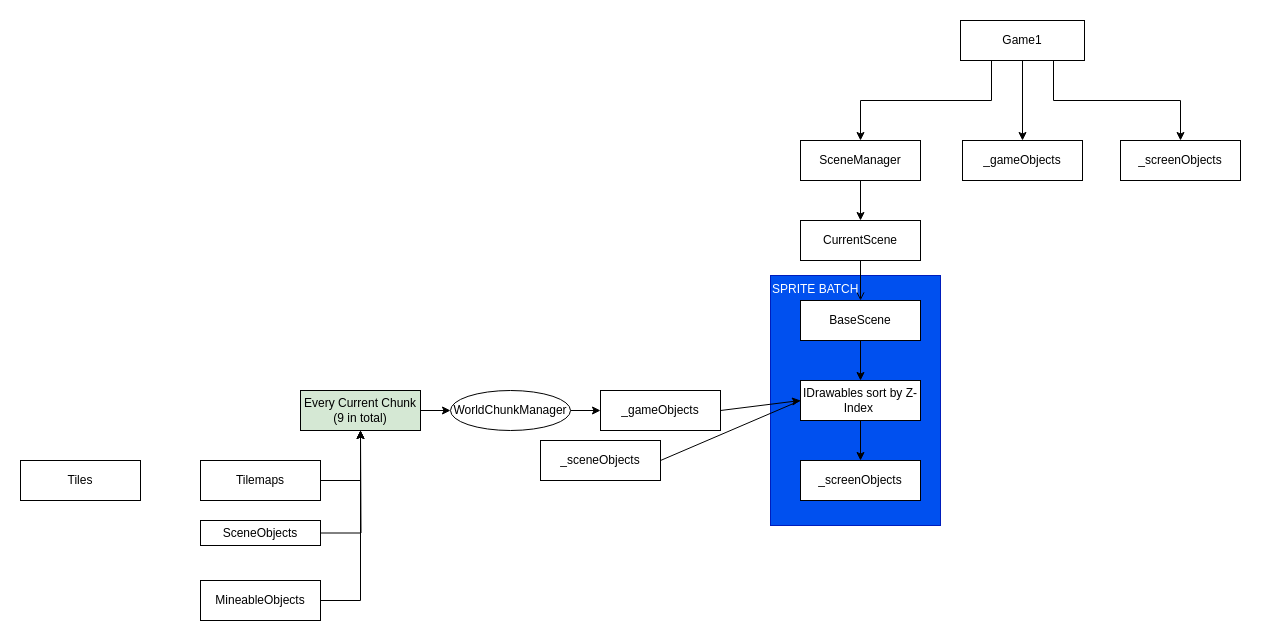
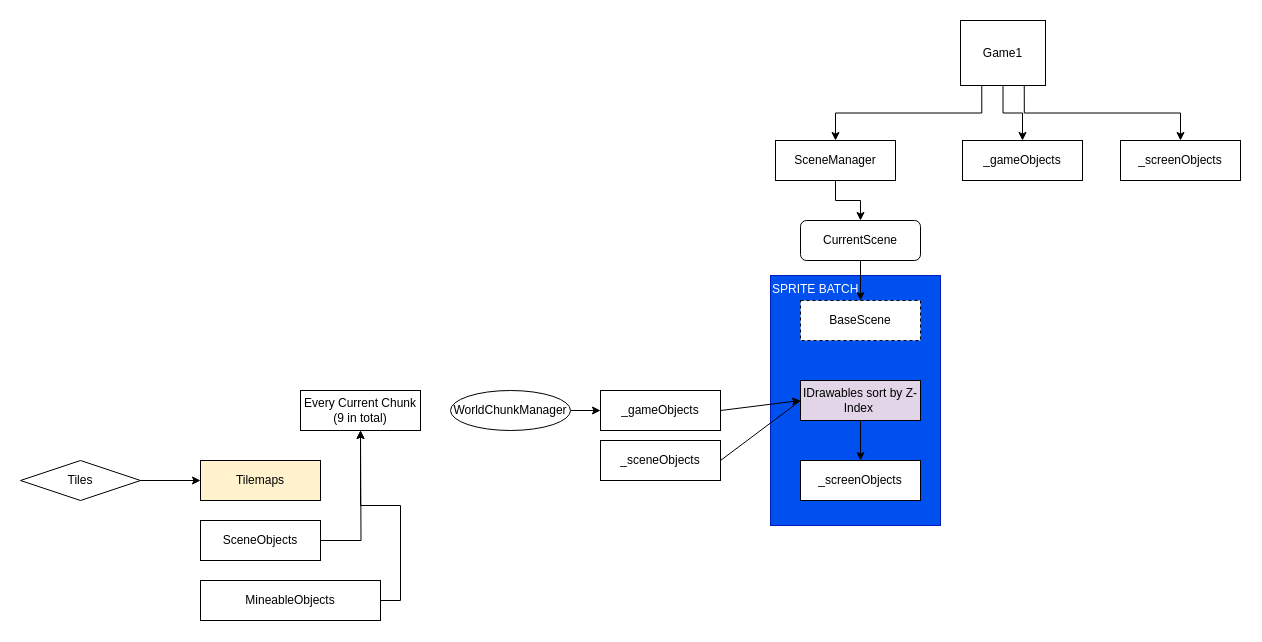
- <mxCell id="6" value="Game1" style="rounded=0;whiteSpace=wrap;html=1;" parent="1" vertex="1"><mxGeometry x="960" y="20" width="124" height="40" as="geometry" /></mxCell>
+ <mxCell id="6" value="Game1" style="rounded=0;whiteSpace=wrap;html=1;" parent="1" vertex="1"><mxGeometry x="960" y="20" width="85" height="65" as="geometry" /></mxCell>
- <mxCell id="10" value="SceneManager" style="rounded=0;whiteSpace=wrap;html=1;" parent="1" vertex="1"><mxGeometry x="800" y="140" width="120" height="40" as="geometry" /></mxCell>
+ <mxCell id="10" value="SceneManager" style="rounded=0;whiteSpace=wrap;html=1;" parent="1" vertex="1"><mxGeometry x="775" y="140" width="120" height="40" as="geometry" /></mxCell>
- <mxCell id="12" value="CurrentScene" style="rounded=0;whiteSpace=wrap;html=1;" parent="1" vertex="1"><mxGeometry x="800" y="220" width="120" height="40" as="geometry" /></mxCell>
+ <mxCell id="12" value="CurrentScene" style="whiteSpace=wrap;html=1;rounded=1;" parent="1" vertex="1"><mxGeometry x="800" y="220" width="120" height="40" as="geometry" /></mxCell>
- <mxCell id="11" style="edgeStyle=orthogonalEdgeStyle;rounded=0;orthogonalLoop=1;jettySize=auto;html=1;exitX=0.5;exitY=1;exitDx=0;exitDy=0;entryX=0.5;entryY=0;entryDx=0;entryDy=0;endArrow=open;" parent="1" source="12" target="14" edge="1"><mxGeometry relative="1" as="geometry" /></mxCell>
+ <mxCell id="11" style="edgeStyle=orthogonalEdgeStyle;rounded=0;orthogonalLoop=1;jettySize=auto;html=1;exitX=0.5;exitY=1;exitDx=0;exitDy=0;entryX=0.5;entryY=0;entryDx=0;entryDy=0;" parent="1" source="12" target="14" edge="1"><mxGeometry relative="1" as="geometry" /></mxCell>
- <mxCell id="14" value="BaseScene" style="rounded=0;whiteSpace=wrap;html=1;" parent="1" vertex="1"><mxGeometry x="800" y="300" width="120" height="40" as="geometry" /></mxCell>
+ <mxCell id="14" value="BaseScene" style="rounded=0;whiteSpace=wrap;html=1;dashed=1;" parent="1" vertex="1"><mxGeometry x="800" y="300" width="120" height="40" as="geometry" /></mxCell>
- <mxCell id="13" style="edgeStyle=orthogonalEdgeStyle;rounded=0;orthogonalLoop=1;jettySize=auto;html=1;exitX=0.5;exitY=1;exitDx=0;exitDy=0;entryX=0.5;entryY=0;entryDx=0;entryDy=0;" parent="1" source="14" target="16" edge="1"><mxGeometry relative="1" as="geometry" /></mxCell>
- <mxCell id="16" value="IDrawables sort by Z-Index&amp;nbsp;" style="rounded=0;whiteSpace=wrap;html=1;" parent="1" vertex="1"><mxGeometry x="800" y="380" width="120" height="40" as="geometry" /></mxCell>
+ <mxCell id="16" value="IDrawables sort by Z-Index&amp;nbsp;" style="rounded=0;whiteSpace=wrap;html=1;fillColor=#e1d5e7;" parent="1" vertex="1"><mxGeometry x="800" y="380" width="120" height="40" as="geometry" /></mxCell>
- <mxCell id="25" value="Every Current Chunk (9 in total)" style="rounded=0;whiteSpace=wrap;html=1;fillColor=#d5e8d4;" parent="1" vertex="1"><mxGeometry x="300" y="390" width="120" height="40" as="geometry" /></mxCell>
+ <mxCell id="25" value="Every Current Chunk (9 in total)" style="rounded=0;whiteSpace=wrap;html=1;" parent="1" vertex="1"><mxGeometry x="300" y="390" width="120" height="40" as="geometry" /></mxCell>
- <mxCell id="24" style="edgeStyle=orthogonalEdgeStyle;rounded=0;orthogonalLoop=1;jettySize=auto;html=1;exitX=1;exitY=0.5;exitDx=0;exitDy=0;entryX=0;entryY=0.5;entryDx=0;entryDy=0;" parent="1" source="25" target="23" edge="1"><mxGeometry relative="1" as="geometry" /></mxCell>
- <mxCell id="20" value="_sceneObjects" style="rounded=0;whiteSpace=wrap;html=1;" parent="1" vertex="1"><mxGeometry x="540" y="440" width="120" height="40" as="geometry" /></mxCell>
+ <mxCell id="20" value="_sceneObjects" style="rounded=0;whiteSpace=wrap;html=1;" parent="1" vertex="1"><mxGeometry y="440" width="120" height="40" as="geometry" x="600" /></mxCell>
- <mxCell id="33" value="Tiles" style="rounded=0;whiteSpace=wrap;html=1;" parent="1" vertex="1"><mxGeometry x="20" y="460" width="120" height="40" as="geometry" /></mxCell>
+ <mxCell id="33" value="Tiles" style="rhombus;whiteSpace=wrap;html=1;" parent="1" vertex="1"><mxGeometry x="20" y="460" width="120" height="40" as="geometry" /></mxCell>
+ <mxCell id="32" style="edgeStyle=orthogonalEdgeStyle;rounded=0;orthogonalLoop=1;jettySize=auto;html=1;exitX=1;exitY=0.5;exitDx=0;exitDy=0;entryX=0;entryY=0.5;entryDx=0;entryDy=0;" parent="1" source="33" target="27" edge="1"><mxGeometry relative="1" as="geometry" /></mxCell>
- <mxCell id="27" value="Tilemaps" style="rounded=0;whiteSpace=wrap;html=1;" parent="1" vertex="1"><mxGeometry x="200" y="460" width="120" height="40" as="geometry" /></mxCell>
+ <mxCell id="27" value="Tilemaps" style="rounded=0;whiteSpace=wrap;html=1;fillColor=#fff2cc;" parent="1" vertex="1"><mxGeometry x="200" y="460" width="120" height="40" as="geometry" /></mxCell>
- <mxCell id="26" style="edgeStyle=orthogonalEdgeStyle;rounded=0;orthogonalLoop=1;jettySize=auto;html=1;exitX=1;exitY=0.5;exitDx=0;exitDy=0;entryX=0.5;entryY=1;entryDx=0;entryDy=0;" parent="1" source="27" target="25" edge="1"><mxGeometry relative="1" as="geometry" /></mxCell>
- <mxCell id="29" value="SceneObjects" style="rounded=0;whiteSpace=wrap;html=1;" parent="1" vertex="1"><mxGeometry x="200" y="520" width="120" height="25" as="geometry" /></mxCell>
+ <mxCell id="29" value="SceneObjects" style="rounded=0;whiteSpace=wrap;html=1;" parent="1" vertex="1"><mxGeometry x="200" y="520" width="120" height="40" as="geometry" /></mxCell>
- <mxCell id="31" value="MineableObjects" style="rounded=0;whiteSpace=wrap;html=1;" parent="1" vertex="1"><mxGeometry x="200" y="580" width="120" height="40" as="geometry" /></mxCell>
+ <mxCell id="31" value="MineableObjects" style="rounded=0;whiteSpace=wrap;html=1;" parent="1" vertex="1"><mxGeometry x="200" y="580" width="180" height="40" as="geometry" /></mxCell>
